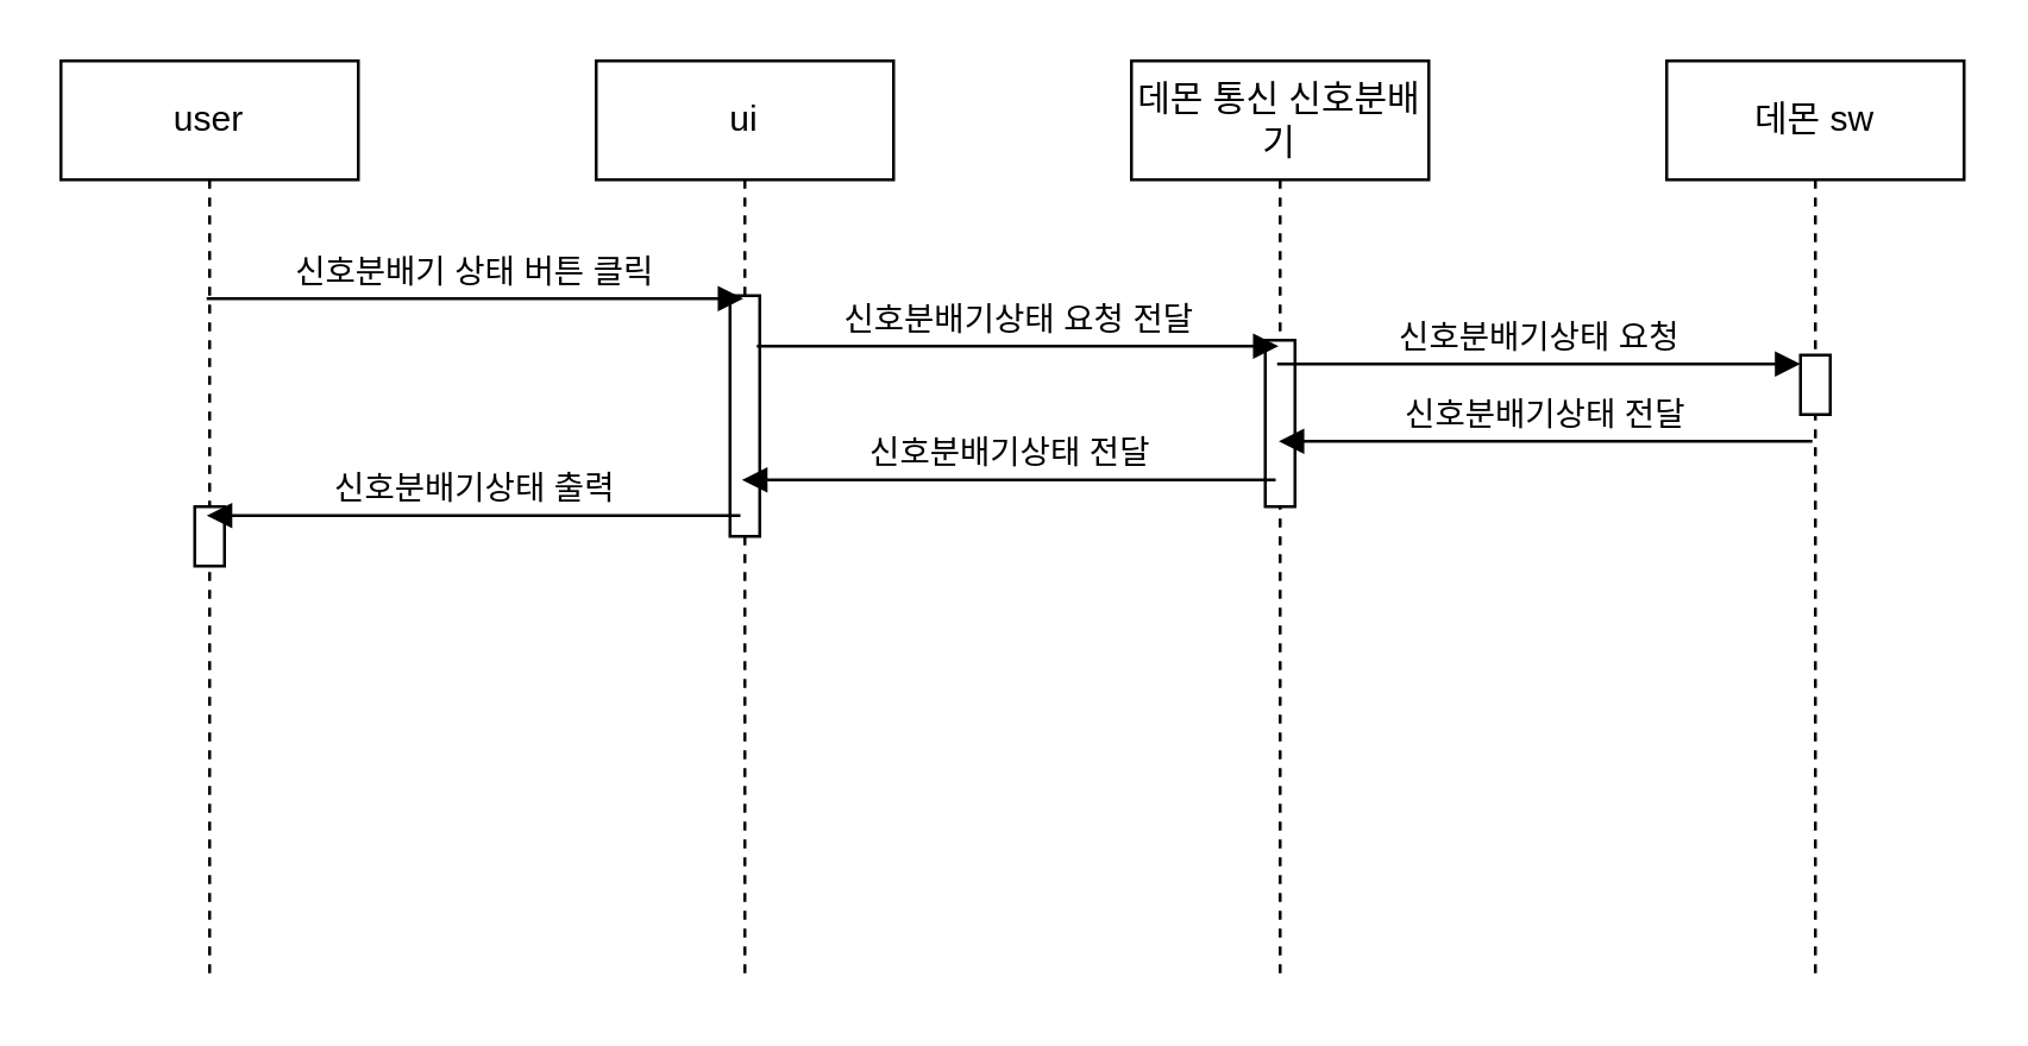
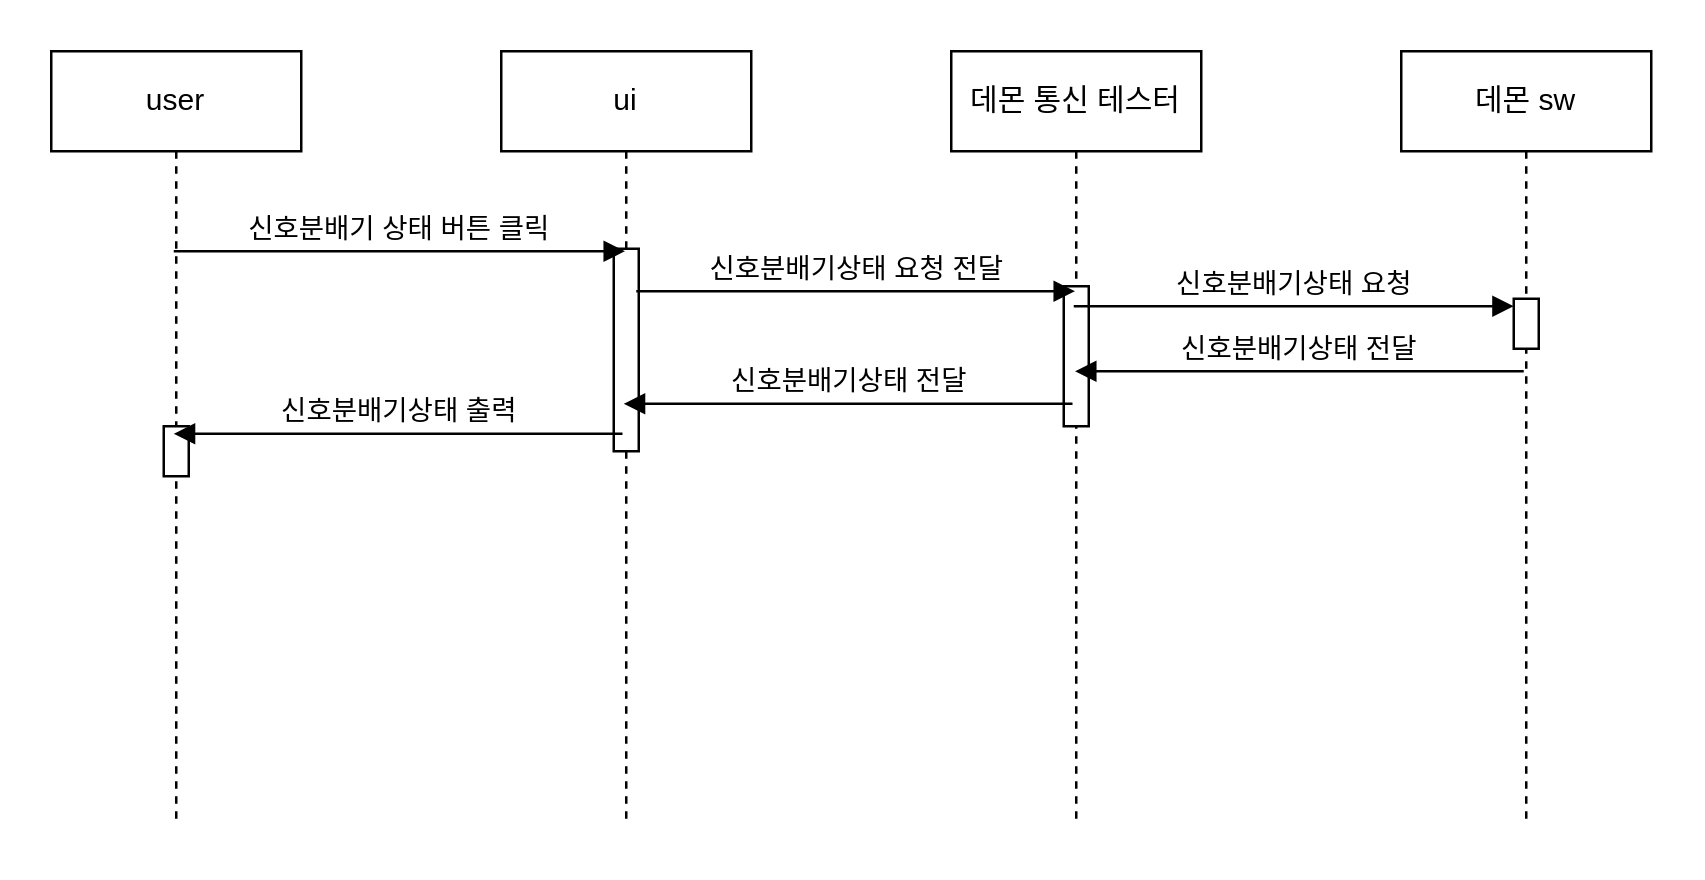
- <mxCell id="6" value="데몬 통신 신호분배기" style="shape=umlLifeline;perimeter=lifelinePerimeter;whiteSpace=wrap;html=1;container=1;collapsible=0;recursiveResize=0;outlineConnect=0;" vertex="1" parent="1"><mxGeometry x="380" y="20" width="100" height="310" as="geometry" /></mxCell>
+ <mxCell id="6" value="데몬 통신 테스터" style="shape=umlLifeline;perimeter=lifelinePerimeter;whiteSpace=wrap;html=1;container=1;collapsible=0;recursiveResize=0;outlineConnect=0;" vertex="1" parent="1"><mxGeometry x="380" y="20" width="100" height="310" as="geometry" /></mxCell>
